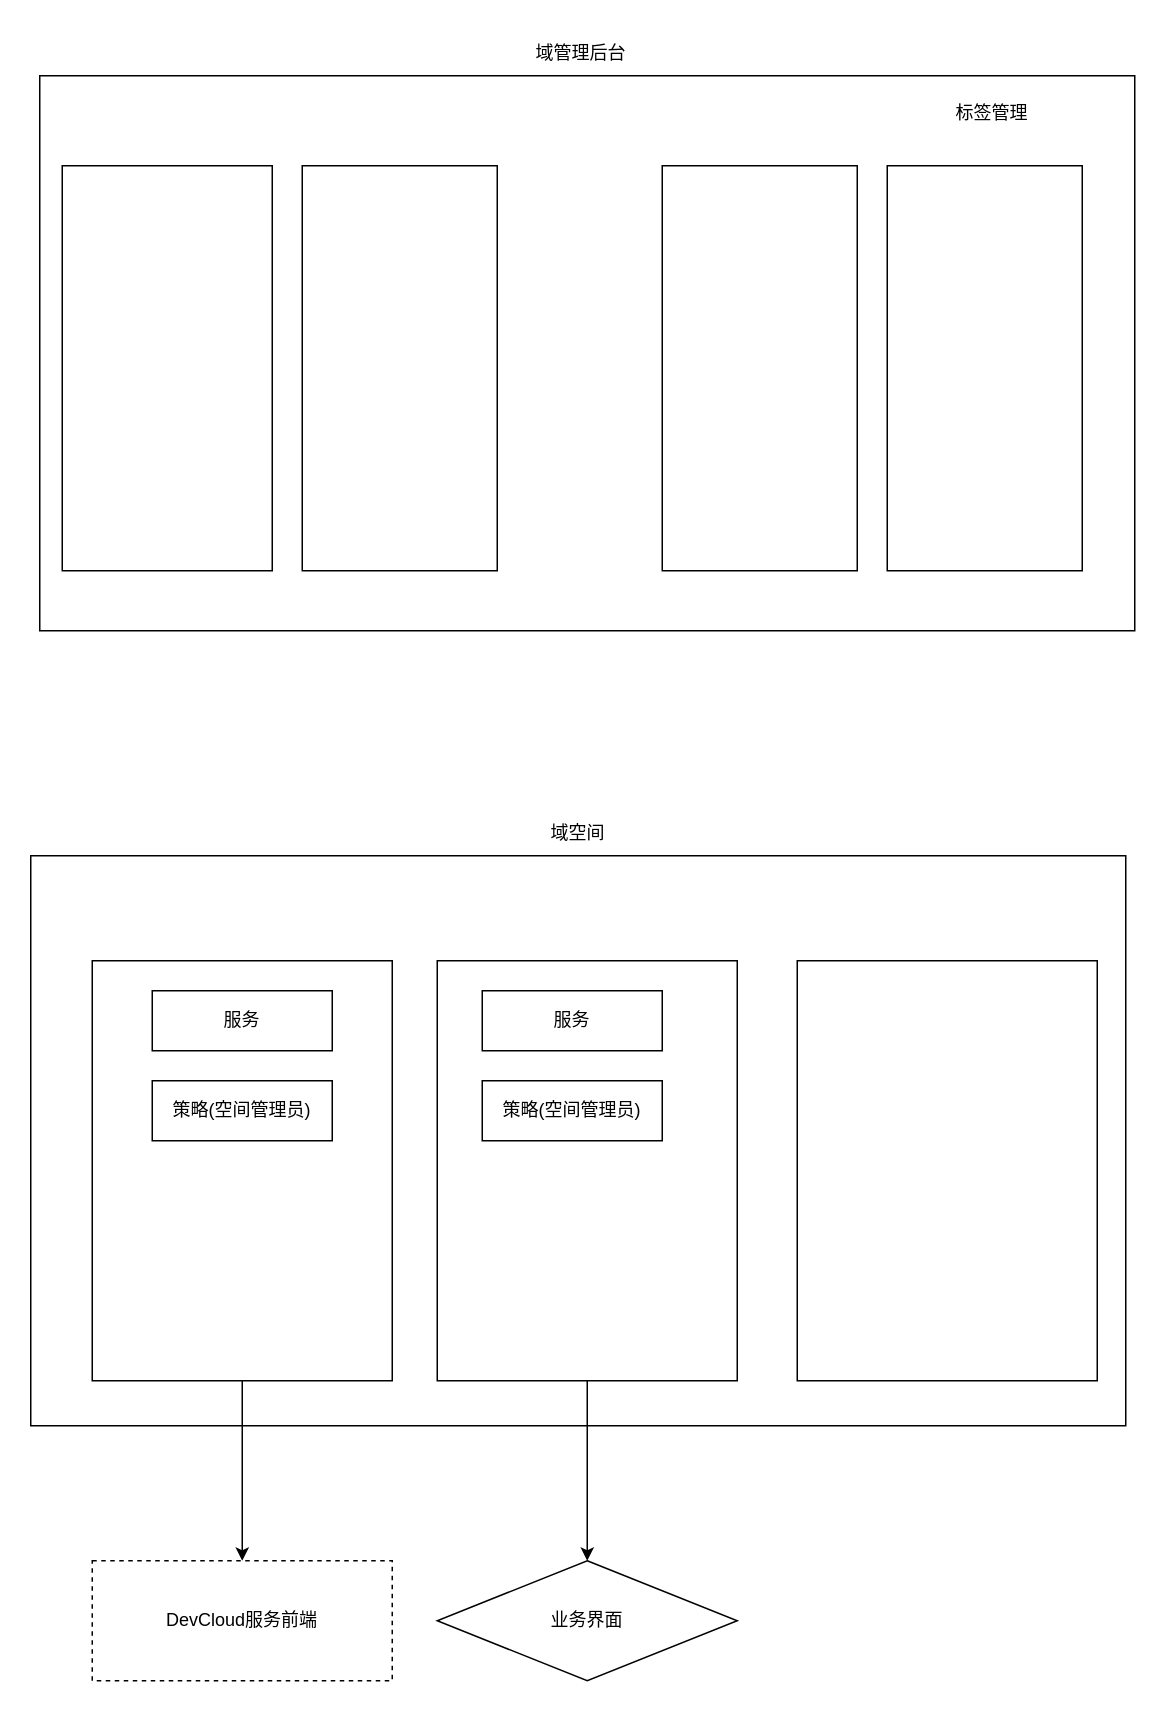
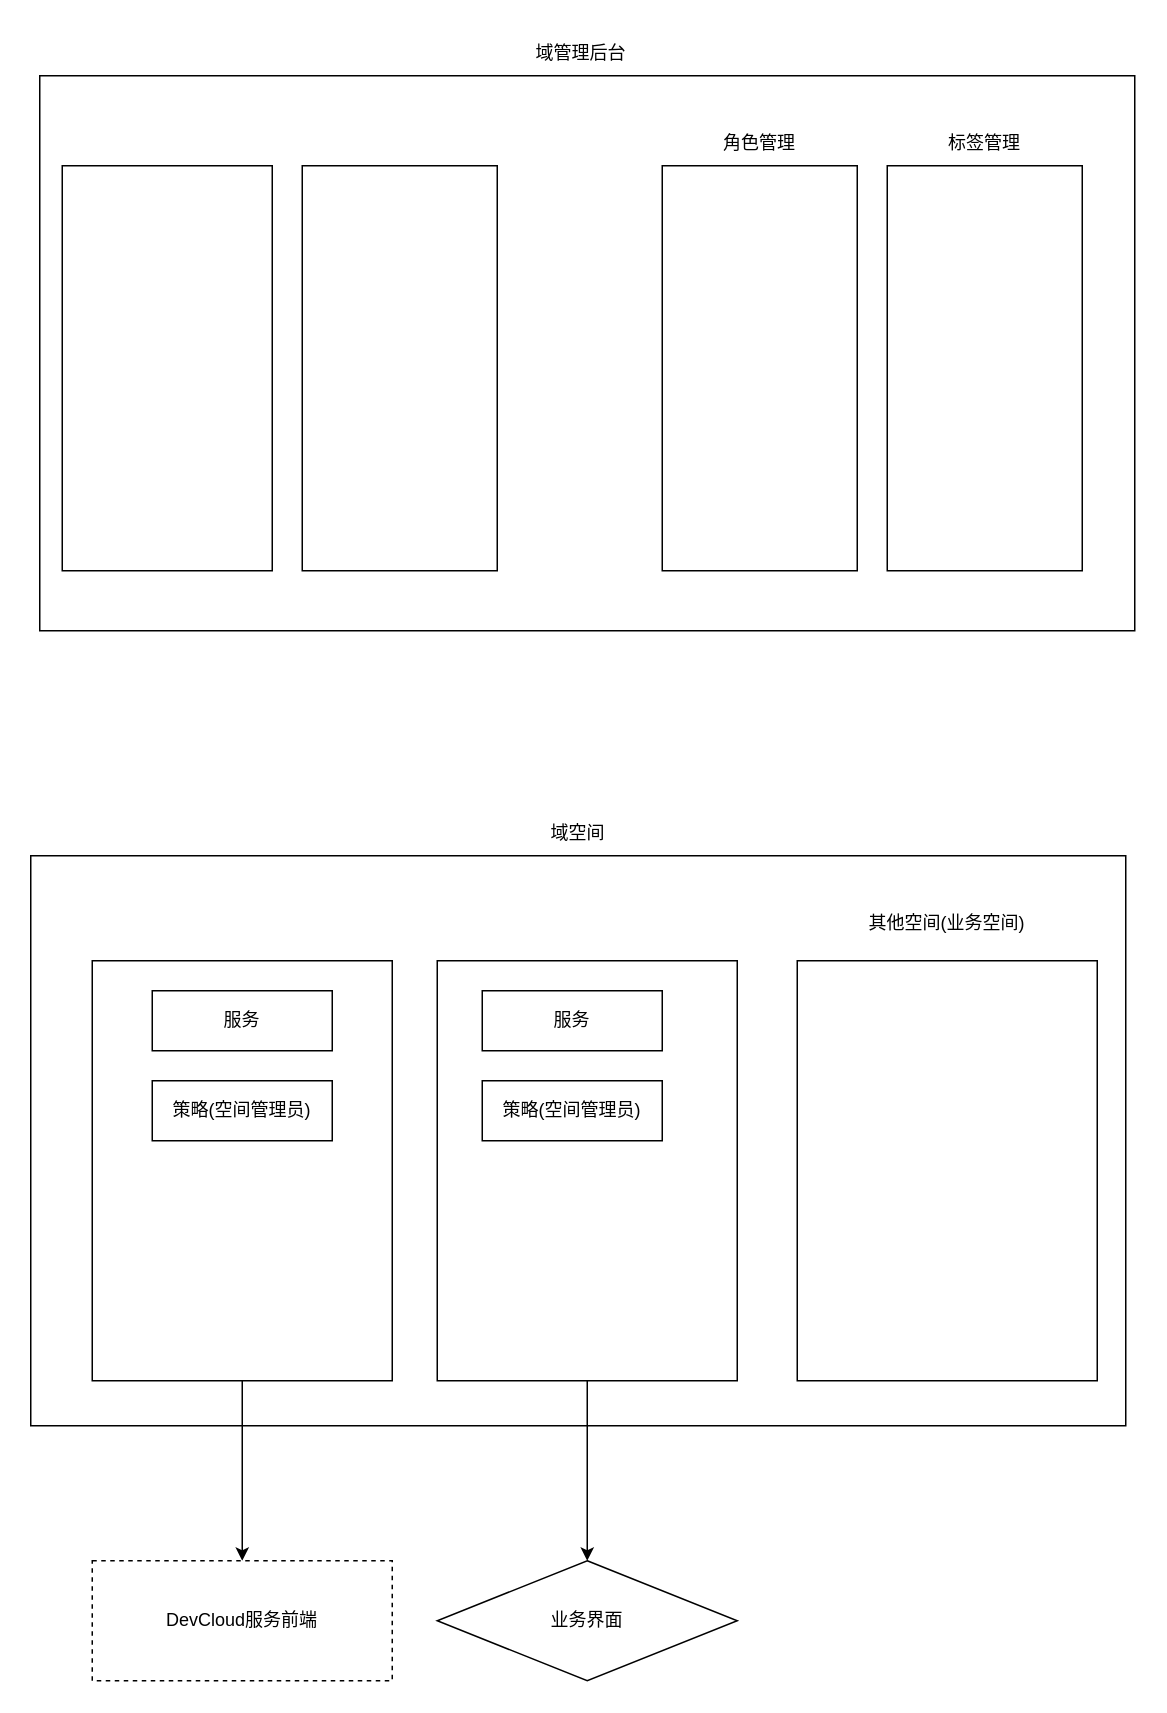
- <mxCell id="22" value="标签管理" style="text;html=1;strokeColor=none;fillColor=none;align=center;verticalAlign=middle;whiteSpace=wrap;rounded=0;" parent="1" vertex="1"><mxGeometry x="631" y="60" width="60" height="30" as="geometry" /></mxCell>
+ <mxCell id="22" value="标签管理" style="text;html=1;strokeColor=none;fillColor=none;align=center;verticalAlign=middle;whiteSpace=wrap;rounded=0;" parent="1" vertex="1"><mxGeometry x="626" y="80" width="60" height="30" as="geometry" /></mxCell>
+ <mxCell id="20" value="角色管理" style="text;html=1;strokeColor=none;fillColor=none;align=center;verticalAlign=middle;whiteSpace=wrap;rounded=0;" parent="1" vertex="1"><mxGeometry x="476" y="80" width="60" height="30" as="geometry" /></mxCell>
+ <mxCell id="9" value="其他空间(业务空间)" style="text;html=1;strokeColor=none;fillColor=none;align=center;verticalAlign=middle;whiteSpace=wrap;rounded=0;" parent="1" vertex="1"><mxGeometry x="571" y="600" width="120" height="30" as="geometry" /></mxCell>
